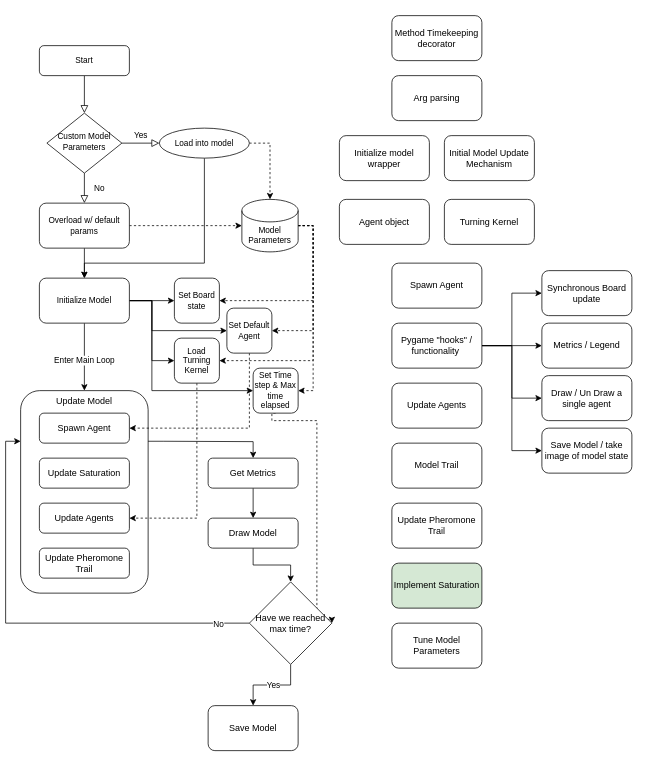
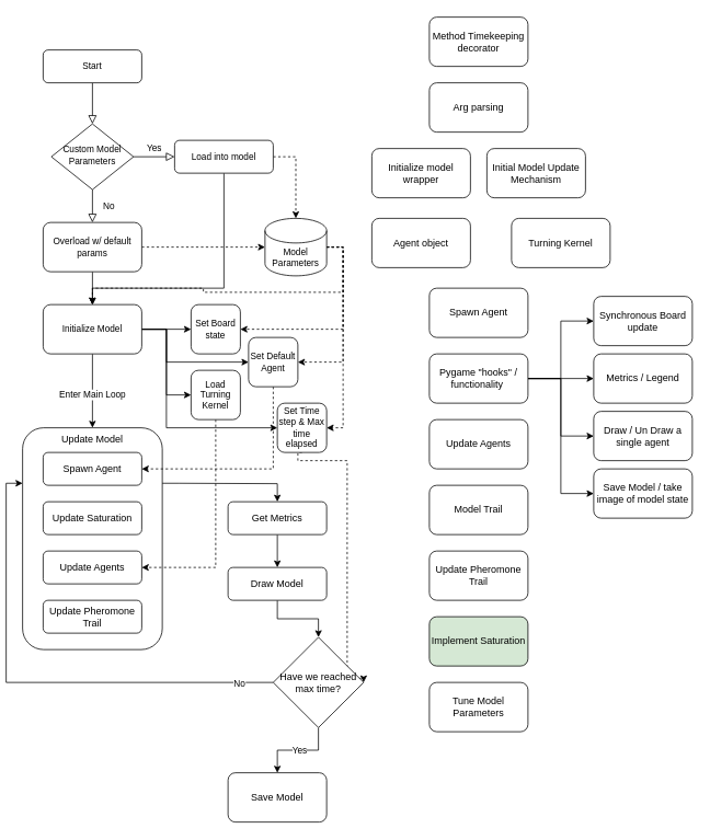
- <mxCell id="15" value="Load into model" style="ellipse;whiteSpace=wrap;html=1;fontSize=11;glass=0;strokeWidth=1;shadow=0;" parent="1" vertex="1"><mxGeometry x="205" y="170" width="120" height="40" as="geometry" /></mxCell>
+ <mxCell id="15" value="Load into model" style="rounded=1;whiteSpace=wrap;html=1;fontSize=11;glass=0;strokeWidth=1;shadow=0;" parent="1" vertex="1"><mxGeometry x="205" y="170" width="120" height="40" as="geometry" /></mxCell>
- <mxCell id="61" value="Turning Kernel" style="rounded=1;whiteSpace=wrap;html=1;" vertex="1" parent="1"><mxGeometry x="585" y="265" width="120" height="60" as="geometry" /></mxCell>
+ <mxCell id="61" value="Turning Kernel" style="rounded=1;whiteSpace=wrap;html=1;" vertex="1" parent="1"><mxGeometry x="615" y="265" width="120" height="60" as="geometry" /></mxCell>
- <mxCell id="21" style="edgeStyle=orthogonalEdgeStyle;rounded=0;orthogonalLoop=1;jettySize=auto;html=1;entryX=1;entryY=0.5;entryDx=0;entryDy=0;exitX=1;exitY=0.5;exitDx=0;exitDy=0;exitPerimeter=0;dashed=1;" edge="1" parent="1" source="23" target="35"><mxGeometry relative="1" as="geometry" /></mxCell>
+ <mxCell id="21" style="edgeStyle=orthogonalEdgeStyle;rounded=0;orthogonalLoop=1;jettySize=auto;html=1;exitX=1;exitY=0.5;exitDx=0;exitDy=0;exitPerimeter=0;dashed=1;" edge="1" parent="1" source="23" target="30"><mxGeometry relative="1" as="geometry" /></mxCell>
